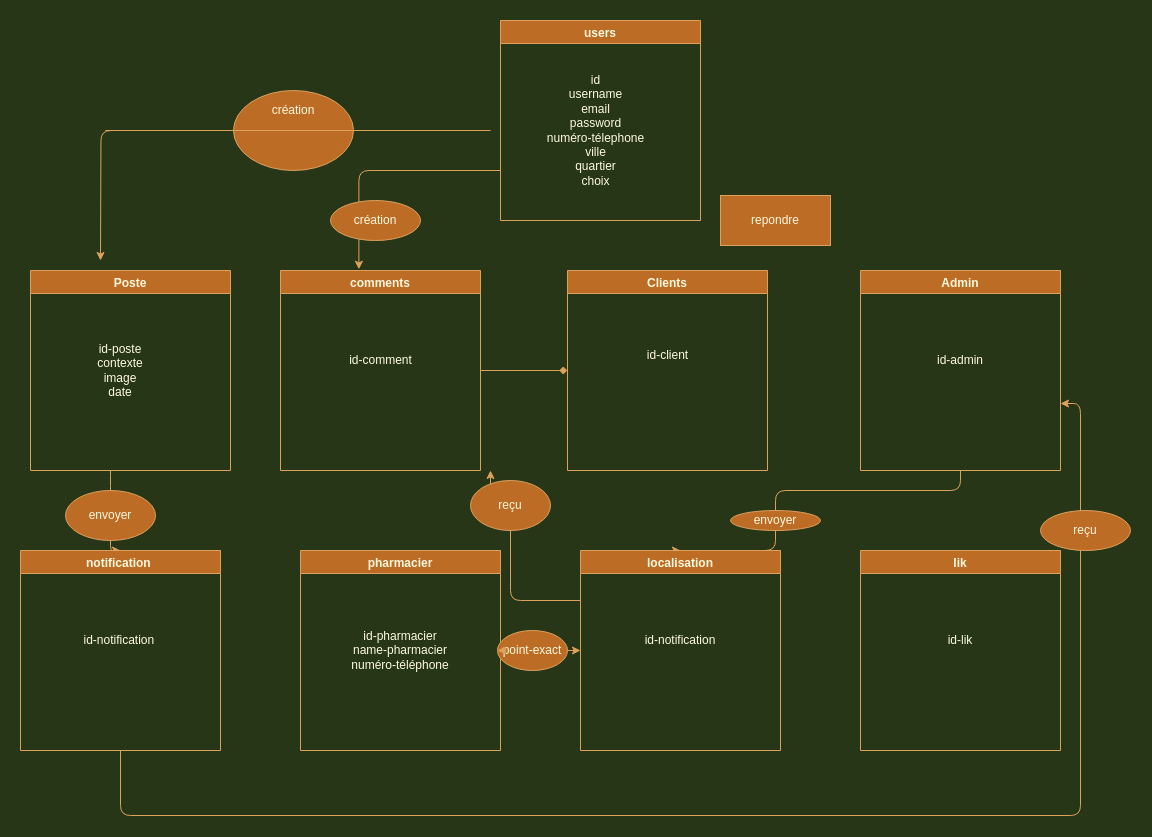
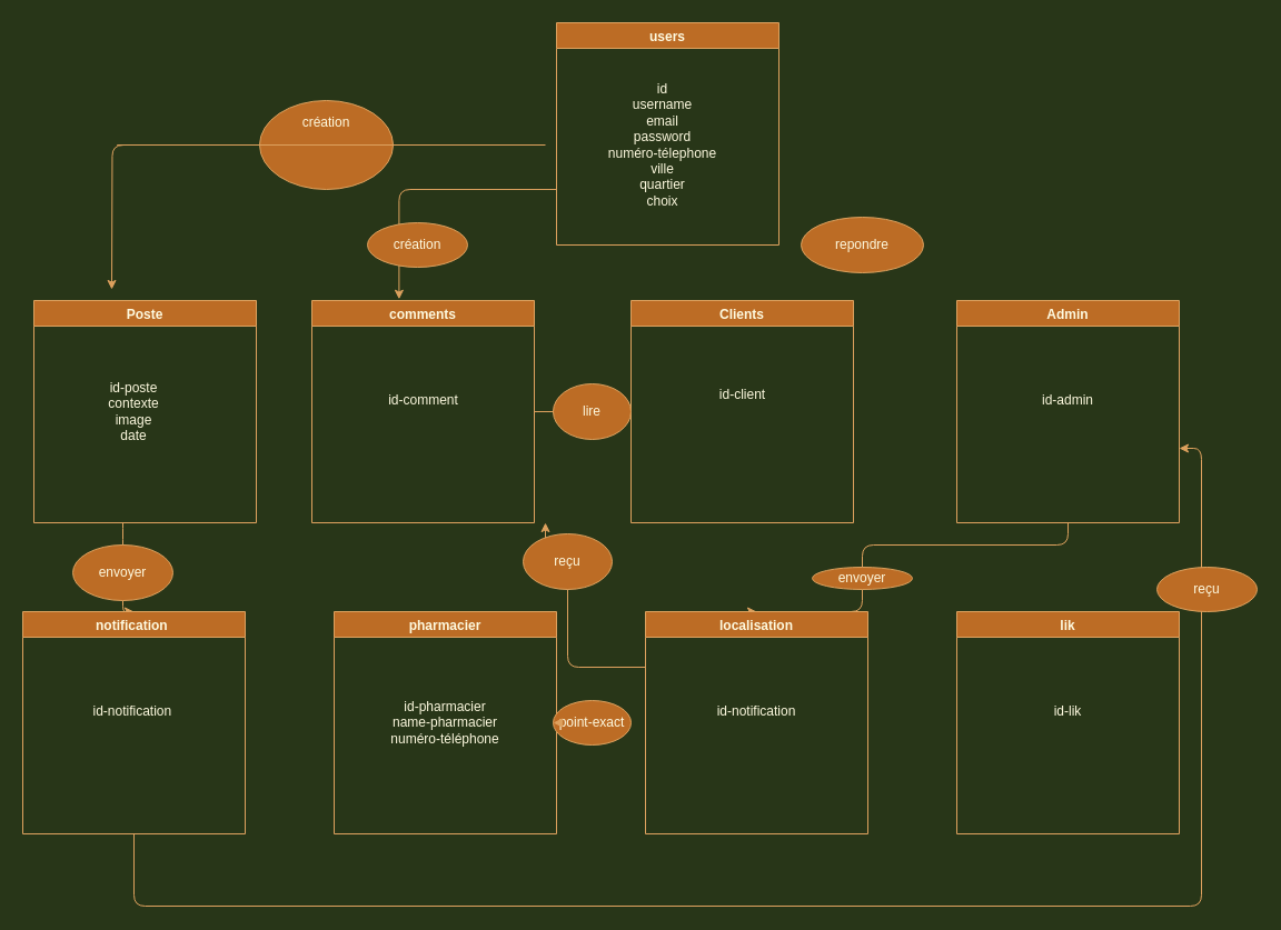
- <mxCell id="39" value="repondre" style="whiteSpace=wrap;html=1;sketch=0;fontColor=#FEFAE0;strokeColor=#DDA15E;fillColor=#BC6C25;rounded=0;" vertex="1" parent="1"><mxGeometry x="720" y="195" width="110" height="50" as="geometry" /></mxCell>
+ <mxCell id="39" value="repondre" style="ellipse;whiteSpace=wrap;html=1;rounded=0;sketch=0;fontColor=#FEFAE0;strokeColor=#DDA15E;fillColor=#BC6C25;" vertex="1" parent="1"><mxGeometry x="720" y="195" width="110" height="50" as="geometry" /></mxCell>
+ <mxCell id="42" value="lire" style="ellipse;whiteSpace=wrap;html=1;rounded=0;sketch=0;fontColor=#FEFAE0;strokeColor=#DDA15E;fillColor=#BC6C25;" vertex="1" parent="1"><mxGeometry x="497" y="345" width="70" height="50" as="geometry" /></mxCell>
- <mxCell id="5" style="edgeStyle=orthogonalEdgeStyle;curved=0;rounded=1;sketch=0;orthogonalLoop=1;jettySize=auto;html=1;exitX=1;exitY=0.5;exitDx=0;exitDy=0;entryX=0;entryY=0.5;entryDx=0;entryDy=0;fontColor=#FEFAE0;strokeColor=#DDA15E;fillColor=#BC6C25;startArrow=none;" edge="1" parent="1" source="36" target="17"><mxGeometry relative="1" as="geometry" /></mxCell>
